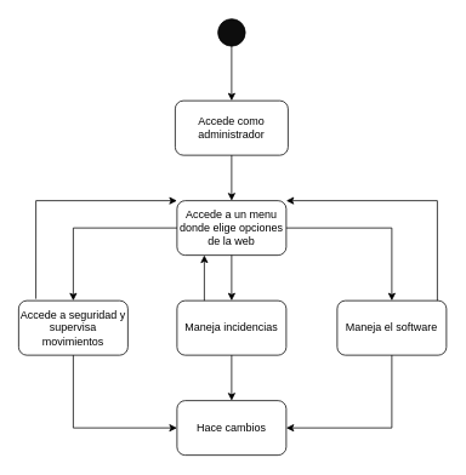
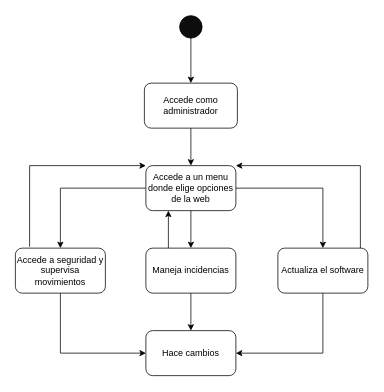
- <mxCell id="12" value="Maneja el software" style="rounded=1;whiteSpace=wrap;html=1;" vertex="1" parent="1"><mxGeometry x="370" y="330" width="120" height="60" as="geometry" /></mxCell>
+ <mxCell id="12" value="Actualiza el software" style="rounded=1;whiteSpace=wrap;html=1;" vertex="1" parent="1"><mxGeometry x="370" y="330" width="120" height="60" as="geometry" /></mxCell>
